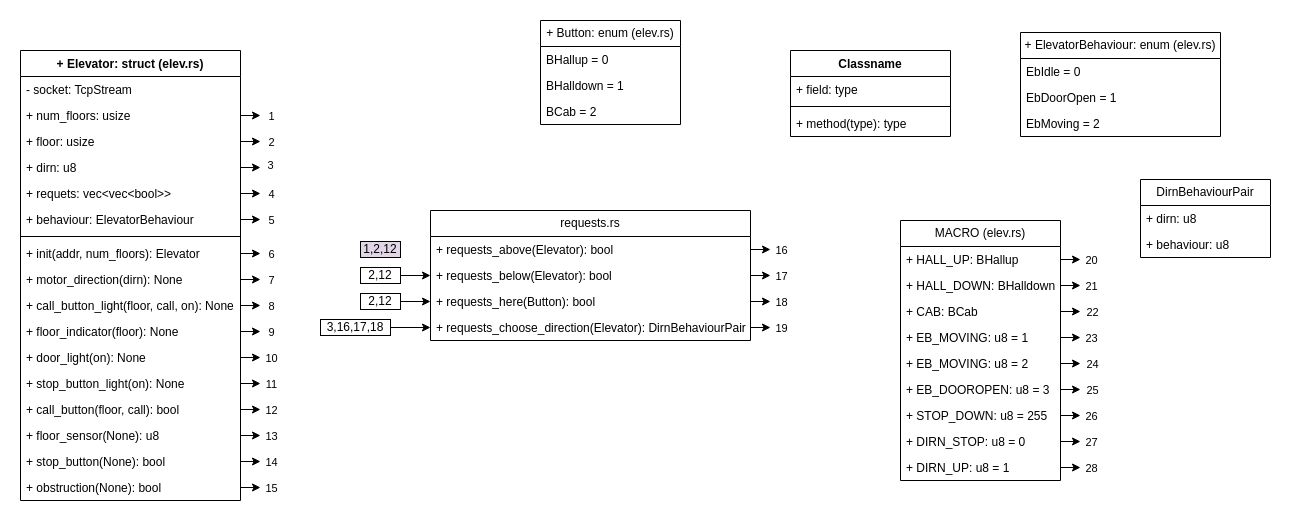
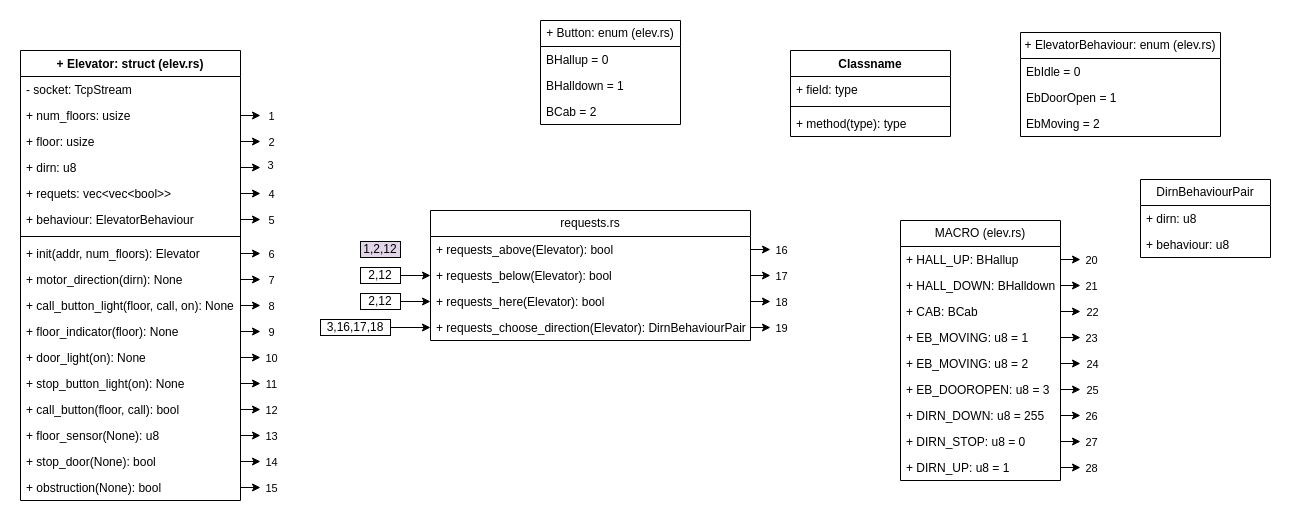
- <mxCell id="99" value="+ requests_here(Button): bool" style="text;strokeColor=none;fillColor=none;align=left;verticalAlign=top;spacingLeft=4;spacingRight=4;overflow=hidden;rotatable=0;points=[[0,0.5],[1,0.5]];portConstraint=eastwest;whiteSpace=wrap;html=1;" vertex="1" parent="90"><mxGeometry y="78" width="320" height="26" as="geometry" /></mxCell>
+ <mxCell id="99" value="+ requests_here(Elevator): bool" style="text;strokeColor=none;fillColor=none;align=left;verticalAlign=top;spacingLeft=4;spacingRight=4;overflow=hidden;rotatable=0;points=[[0,0.5],[1,0.5]];portConstraint=eastwest;whiteSpace=wrap;html=1;" vertex="1" parent="90"><mxGeometry y="78" width="320" height="26" as="geometry" /></mxCell>
- <mxCell id="27" value="+ STOP_DOWN: u8 = 255" style="text;strokeColor=none;fillColor=none;align=left;verticalAlign=top;spacingLeft=4;spacingRight=4;overflow=hidden;rotatable=0;points=[[0,0.5],[1,0.5]];portConstraint=eastwest;whiteSpace=wrap;html=1;" vertex="1" parent="6"><mxGeometry y="182" width="160" height="26" as="geometry" /></mxCell>
+ <mxCell id="27" value="+ DIRN_DOWN: u8 = 255" style="text;strokeColor=none;fillColor=none;align=left;verticalAlign=top;spacingLeft=4;spacingRight=4;overflow=hidden;rotatable=0;points=[[0,0.5],[1,0.5]];portConstraint=eastwest;whiteSpace=wrap;html=1;" vertex="1" parent="6"><mxGeometry y="182" width="160" height="26" as="geometry" /></mxCell>
- <mxCell id="86" value="+ stop_button(None): bool" style="text;strokeColor=none;fillColor=none;align=left;verticalAlign=top;spacingLeft=4;spacingRight=4;overflow=hidden;rotatable=0;points=[[0,0.5],[1,0.5]];portConstraint=eastwest;whiteSpace=wrap;html=1;" vertex="1" parent="42"><mxGeometry y="398" width="220" height="26" as="geometry" /></mxCell>
+ <mxCell id="86" value="+ stop_door(None): bool" style="text;strokeColor=none;fillColor=none;align=left;verticalAlign=top;spacingLeft=4;spacingRight=4;overflow=hidden;rotatable=0;points=[[0,0.5],[1,0.5]];portConstraint=eastwest;whiteSpace=wrap;html=1;" vertex="1" parent="42"><mxGeometry y="398" width="220" height="26" as="geometry" /></mxCell>
